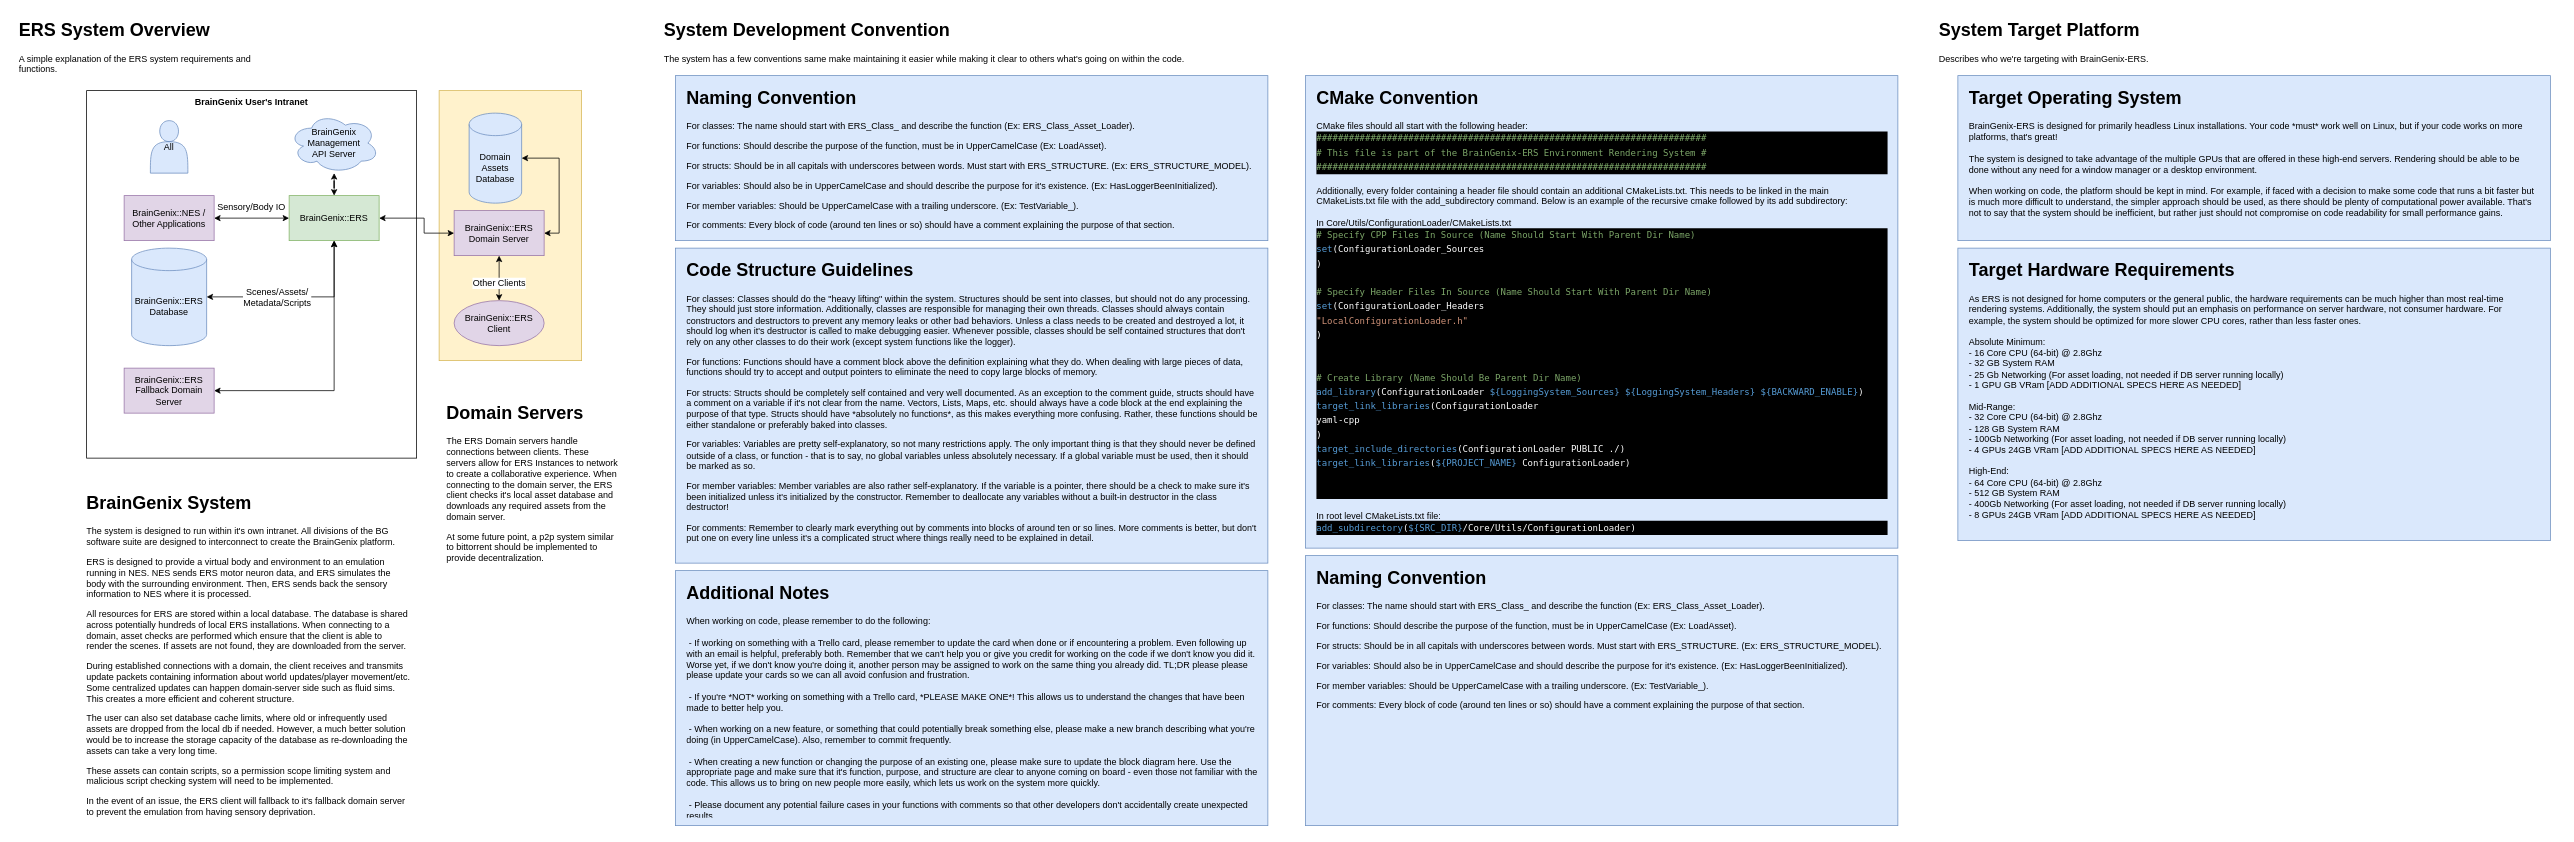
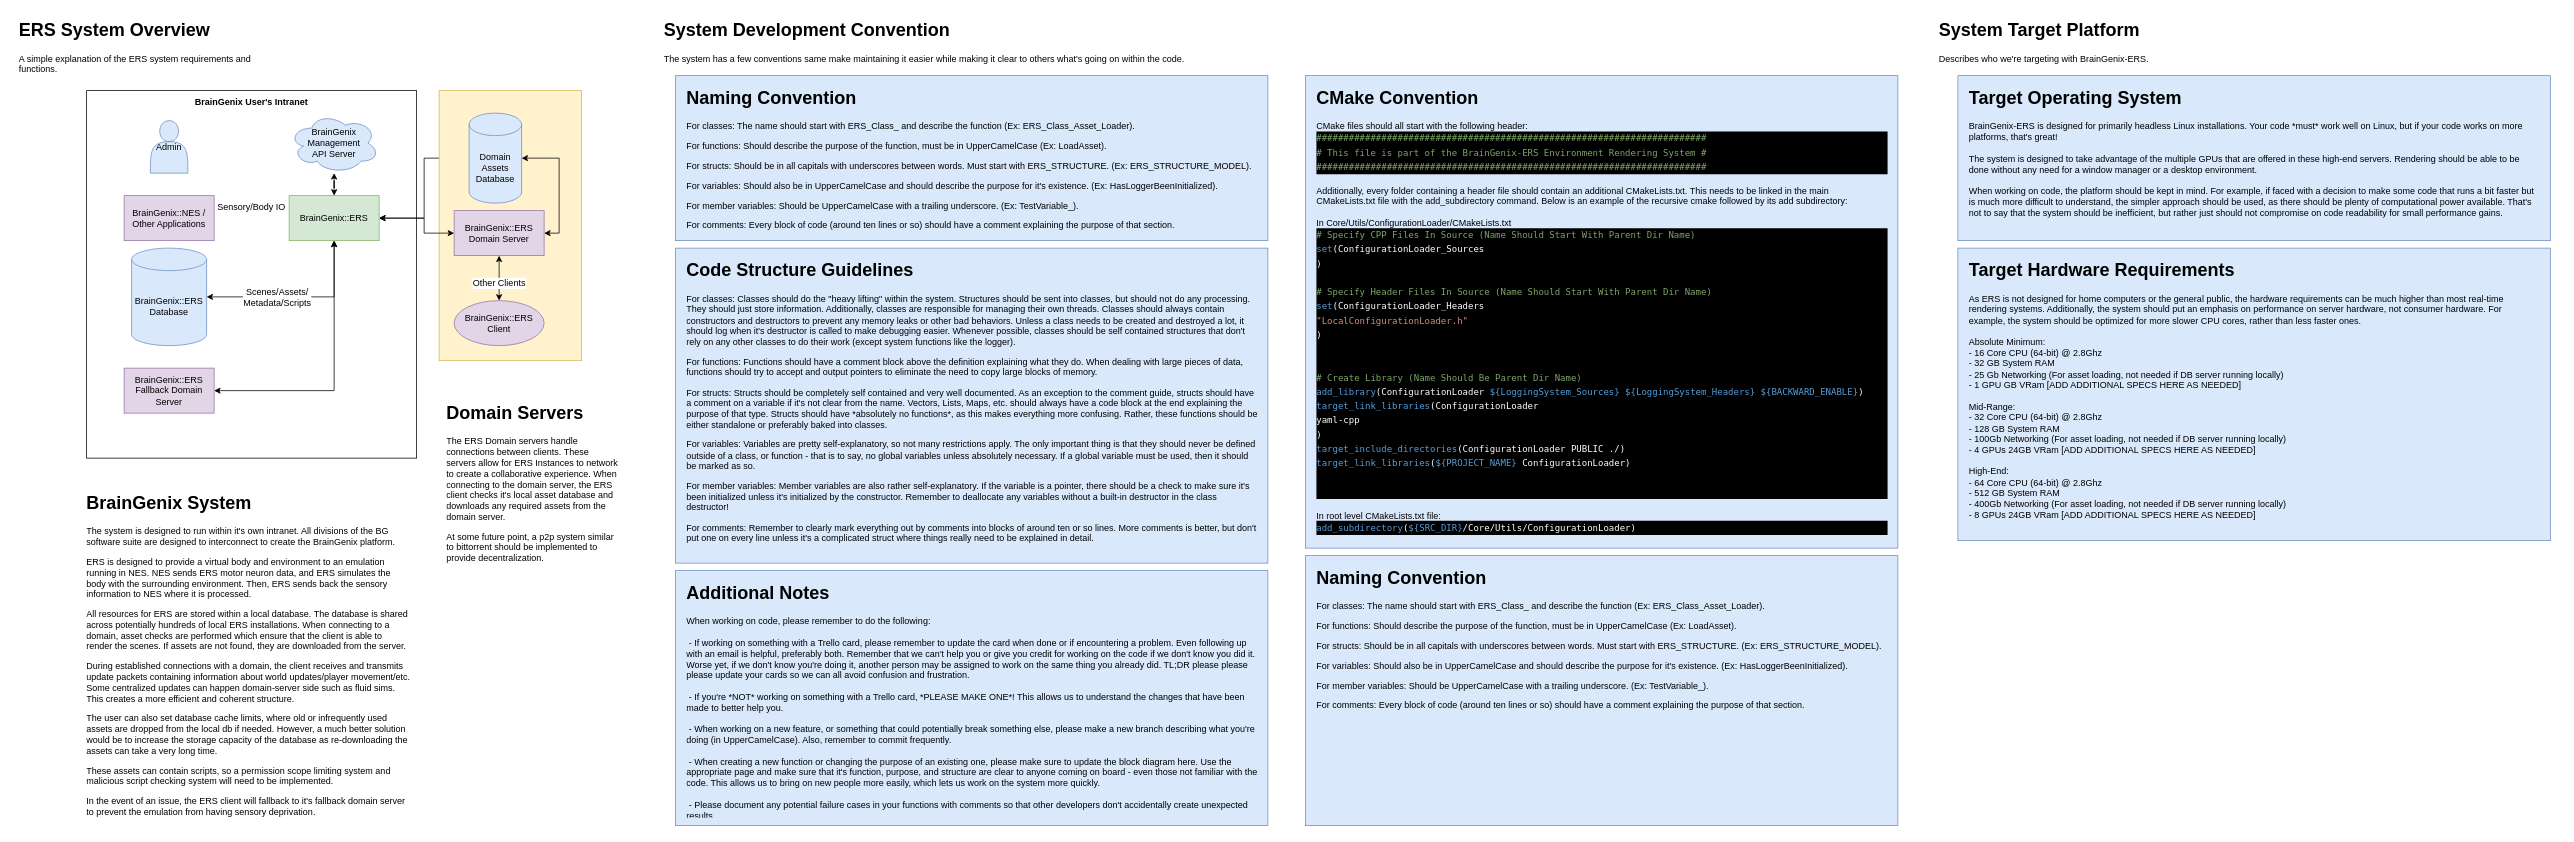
- <mxCell id="13" value="All" style="shape=actor;whiteSpace=wrap;html=1;fontSize=12;fillColor=#dae8fc;strokeColor=#6c8ebf;" parent="1" vertex="1"><mxGeometry x="200" y="160" width="50" height="70" as="geometry" /></mxCell>
+ <mxCell id="13" value="Admin" style="shape=actor;whiteSpace=wrap;html=1;fontSize=12;fillColor=#dae8fc;strokeColor=#6c8ebf;" parent="1" vertex="1"><mxGeometry x="200" y="160" width="50" height="70" as="geometry" /></mxCell>
- <mxCell id="4" style="edgeStyle=orthogonalEdgeStyle;rounded=0;orthogonalLoop=1;jettySize=auto;html=1;fontSize=12;startArrow=classic;startFill=1;" parent="1" source="6" target="7" edge="1"><mxGeometry relative="1" as="geometry" /></mxCell>
+ <mxCell id="4" style="edgeStyle=orthogonalEdgeStyle;rounded=0;orthogonalLoop=1;jettySize=auto;html=1;fontSize=12;startArrow=classic;startFill=1;" parent="1" source="6" target="21" edge="1"><mxGeometry relative="1" as="geometry" /></mxCell>
